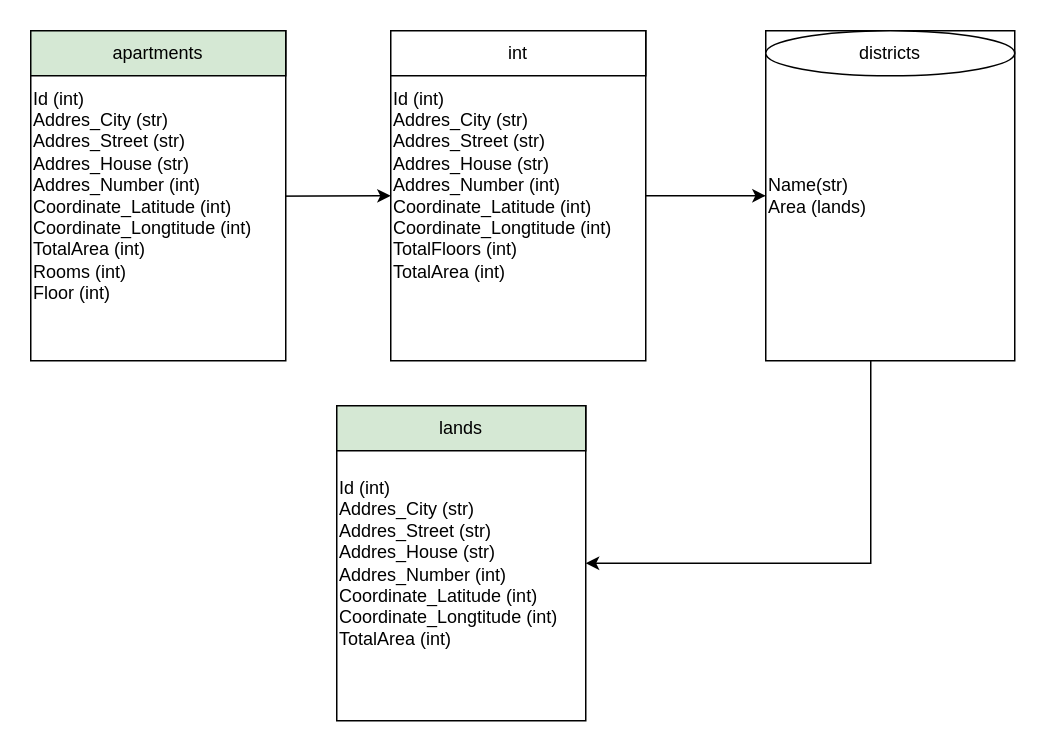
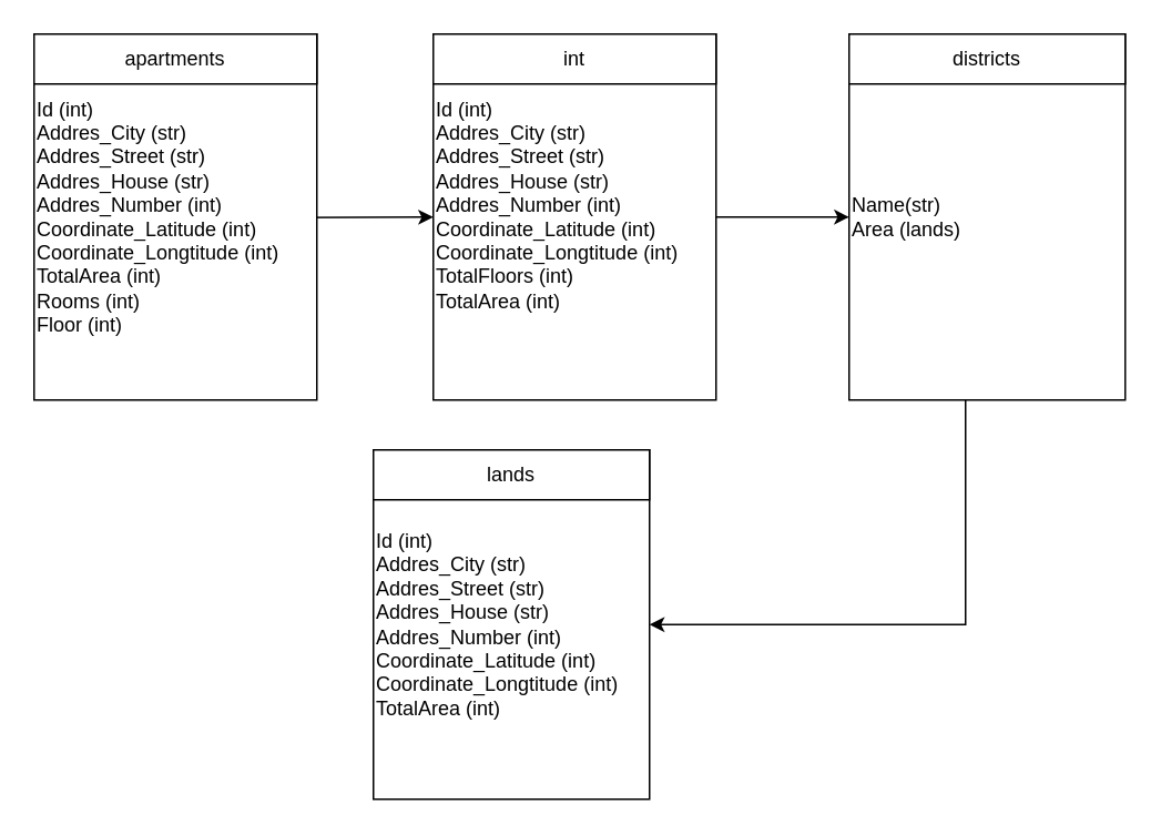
- <mxCell id="4" value="apartments" style="rounded=0;whiteSpace=wrap;html=1;fillColor=#d5e8d4;" vertex="1" parent="1"><mxGeometry x="20" y="20" width="170" height="30" as="geometry" /></mxCell>
+ <mxCell id="4" value="apartments" style="rounded=0;whiteSpace=wrap;html=1;" vertex="1" parent="1"><mxGeometry x="20" y="20" width="170" height="30" as="geometry" /></mxCell>
- <mxCell id="7" value="districts" style="ellipse;whiteSpace=wrap;html=1;" vertex="1" parent="1"><mxGeometry x="510" y="20" width="166" height="30" as="geometry" /></mxCell>
+ <mxCell id="7" value="districts" style="rounded=0;whiteSpace=wrap;html=1;" vertex="1" parent="1"><mxGeometry x="510" y="20" width="166" height="30" as="geometry" /></mxCell>
- <mxCell id="12" value="lands" style="rounded=0;whiteSpace=wrap;html=1;fillColor=#d5e8d4;" vertex="1" parent="1"><mxGeometry x="224" y="270" width="166" height="30" as="geometry" /></mxCell>
+ <mxCell id="12" value="lands" style="rounded=0;whiteSpace=wrap;html=1;" vertex="1" parent="1"><mxGeometry x="224" y="270" width="166" height="30" as="geometry" /></mxCell>
